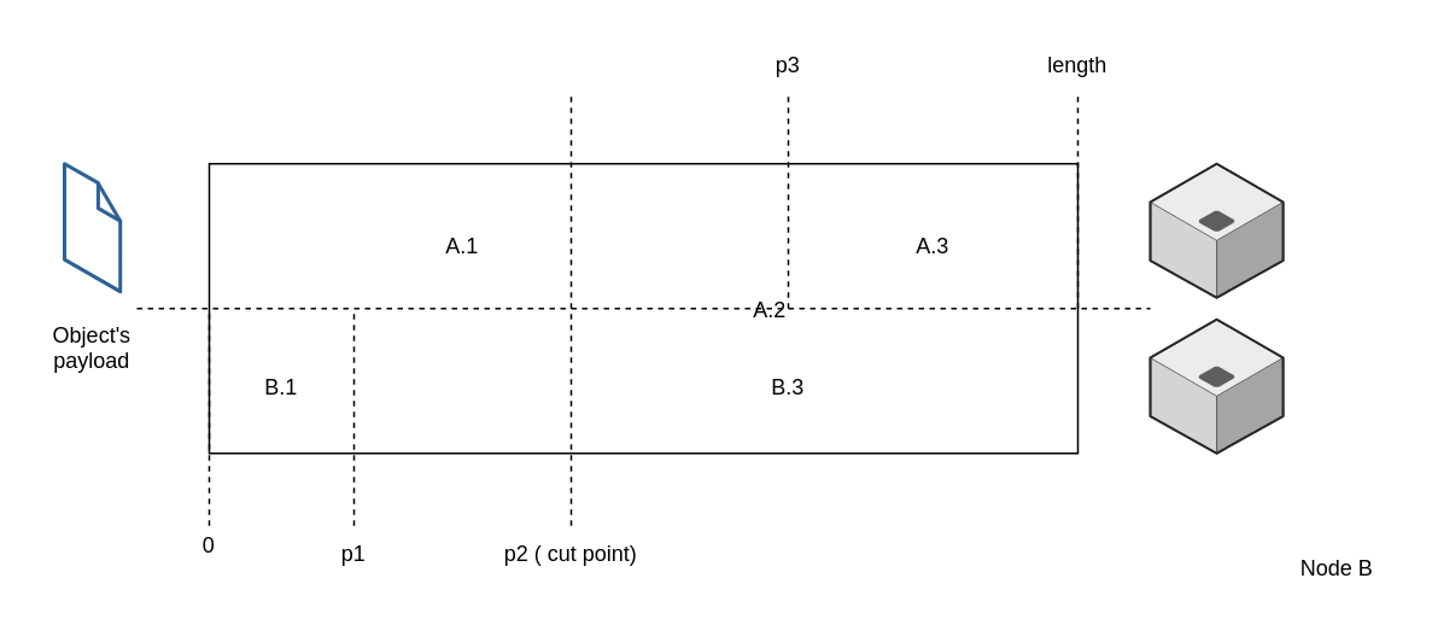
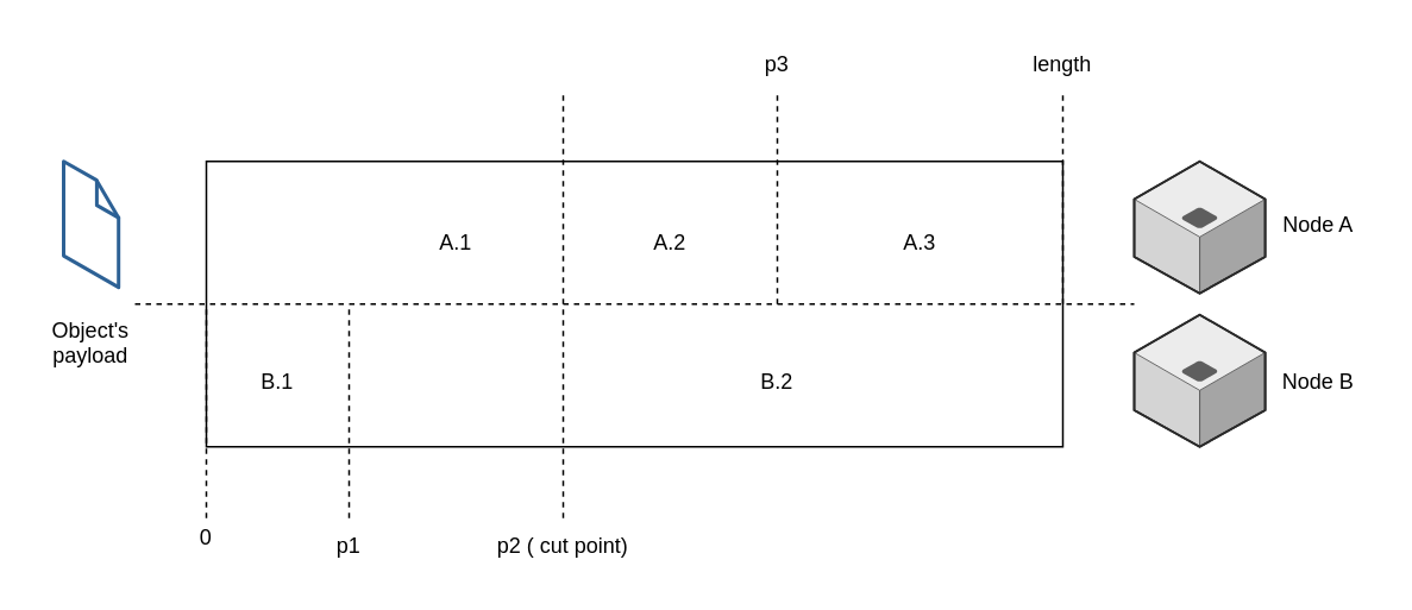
+ <mxCell id="11" value="Node A" style="text;strokeColor=none;fillColor=none;align=center;verticalAlign=middle;rounded=0;" vertex="1" parent="1"><mxGeometry x="708.4" y="110.3" width="60" height="30" as="geometry" /></mxCell>
- <mxCell id="19" value="A.2" style="text;strokeColor=none;fillColor=none;align=center;verticalAlign=middle;rounded=0;" vertex="1" parent="1"><mxGeometry x="395" y="155" width="60" height="30" as="geometry" /></mxCell>
+ <mxCell id="19" value="A.2" style="text;strokeColor=none;fillColor=none;align=center;verticalAlign=middle;rounded=0;" vertex="1" parent="1"><mxGeometry x="345" y="120" width="60" height="30" as="geometry" /></mxCell>
- <mxCell id="22" value="B.3" style="text;strokeColor=none;fillColor=none;align=center;verticalAlign=middle;rounded=0;" vertex="1" parent="1"><mxGeometry x="405" y="198" width="60" height="30" as="geometry" /></mxCell>
+ <mxCell id="22" value="B.2" style="text;strokeColor=none;fillColor=none;align=center;verticalAlign=middle;rounded=0;" vertex="1" parent="1"><mxGeometry x="405" y="198" width="60" height="30" as="geometry" /></mxCell>
- <mxCell id="12" value="Node B" style="text;strokeColor=none;fillColor=none;align=center;verticalAlign=middle;rounded=0;" vertex="1" parent="1"><mxGeometry x="708.4" y="298" width="60" height="30" as="geometry" /></mxCell>
+ <mxCell id="12" value="Node B" style="text;strokeColor=none;fillColor=none;align=center;verticalAlign=middle;rounded=0;" vertex="1" parent="1"><mxGeometry x="708.4" y="198" width="60" height="30" as="geometry" /></mxCell>
